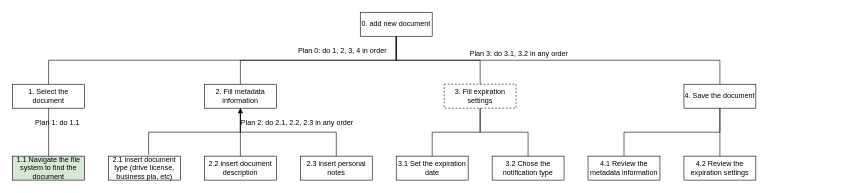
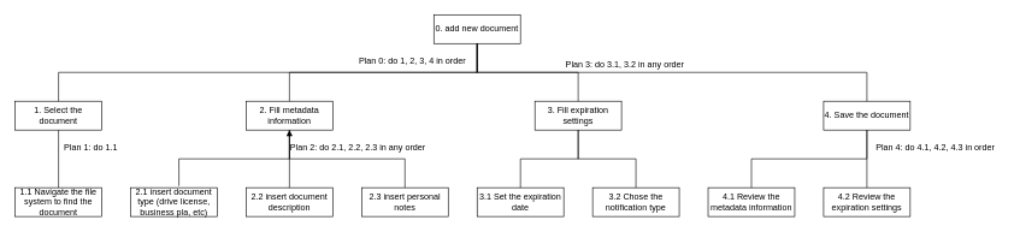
- <mxCell id="7" value="3. Fill expiration settings" style="rounded=0;whiteSpace=wrap;html=1;dashed=1;" vertex="1" parent="1"><mxGeometry x="740" y="140" width="120" height="40" as="geometry" /></mxCell>
+ <mxCell id="7" value="3. Fill expiration settings" style="rounded=0;whiteSpace=wrap;html=1;" vertex="1" parent="1"><mxGeometry x="740" y="140" width="120" height="40" as="geometry" /></mxCell>
- <mxCell id="28" value="Plan 1: do 1.1" style="text;html=1;align=center;verticalAlign=middle;whiteSpace=wrap;rounded=0;" vertex="1" parent="1"><mxGeometry x="50" y="190" width="90" height="30" as="geometry" /></mxCell>
+ <mxCell id="28" value="Plan 1: do 1.1" style="text;html=1;align=center;verticalAlign=middle;whiteSpace=wrap;rounded=0;" vertex="1" parent="1"><mxGeometry x="80" y="190" width="90" height="30" as="geometry" /></mxCell>
+ <mxCell id="31" value="Plan 4: do 4.1, 4.2, 4.3 in order" style="text;html=1;align=center;verticalAlign=middle;whiteSpace=wrap;rounded=0;" vertex="1" parent="1"><mxGeometry x="1200" y="190" width="190" height="30" as="geometry" /></mxCell>
- <mxCell id="13" value="1.1 Navigate the file system to find the document" style="rounded=0;whiteSpace=wrap;html=1;fillColor=#d5e8d4;" vertex="1" parent="1"><mxGeometry x="20" y="260" width="120" height="40" as="geometry" /></mxCell>
+ <mxCell id="13" value="1.1 Navigate the file system to find the document" style="rounded=0;whiteSpace=wrap;html=1;" vertex="1" parent="1"><mxGeometry x="20" y="260" width="120" height="40" as="geometry" /></mxCell>
